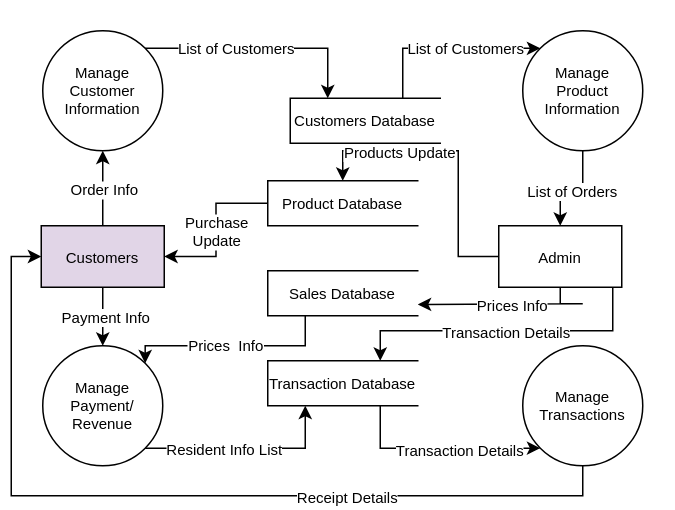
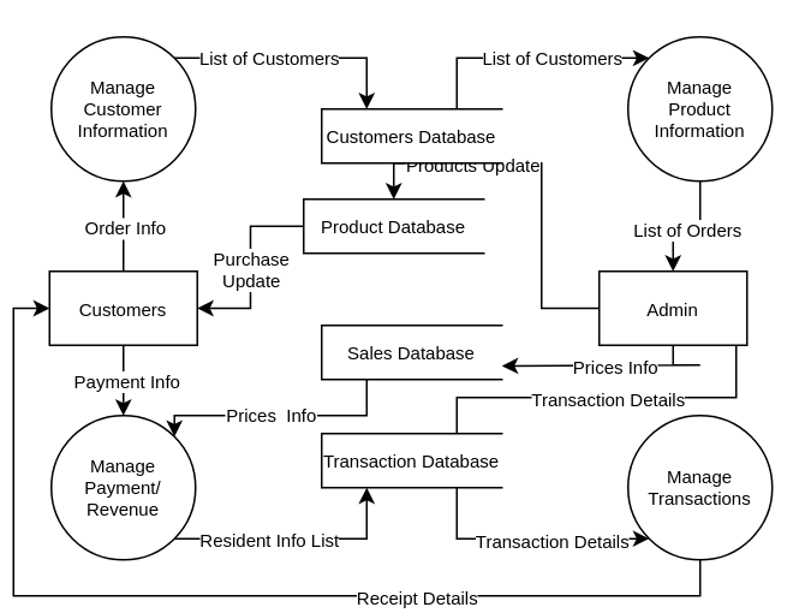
- <mxCell id="25" value="Customers Database" style="html=1;dashed=0;whiteSpace=wrap;shape=partialRectangle;right=0;fontSize=10;" vertex="1" parent="1"><mxGeometry x="186" y="65" width="100" height="30" as="geometry" /></mxCell>
+ <mxCell id="25" value="Customers Database" style="html=1;dashed=0;whiteSpace=wrap;shape=partialRectangle;right=0;fontSize=10;" vertex="1" parent="1"><mxGeometry x="171" y="60" width="100" height="30" as="geometry" /></mxCell>
- <mxCell id="22" value="Product Database" style="html=1;dashed=0;whiteSpace=wrap;shape=partialRectangle;right=0;fontSize=10;" vertex="1" parent="1"><mxGeometry x="171" y="120" width="100" height="30" as="geometry" /></mxCell>
+ <mxCell id="22" value="Product Database" style="html=1;dashed=0;whiteSpace=wrap;shape=partialRectangle;right=0;fontSize=10;" vertex="1" parent="1"><mxGeometry x="161" y="110" width="100" height="30" as="geometry" /></mxCell>
- <mxCell id="12" value="Customers" style="rounded=0;whiteSpace=wrap;html=1;fontSize=10;fillColor=#e1d5e7;" vertex="1" parent="1"><mxGeometry x="20" y="150" width="82" height="41" as="geometry" /></mxCell>
+ <mxCell id="12" value="Customers" style="rounded=0;whiteSpace=wrap;html=1;fontSize=10;" vertex="1" parent="1"><mxGeometry x="20" y="150" width="82" height="41" as="geometry" /></mxCell>
- <mxCell id="17" style="edgeStyle=orthogonalEdgeStyle;rounded=0;orthogonalLoop=1;jettySize=auto;html=1;exitX=0.75;exitY=1;exitDx=0;exitDy=0;entryX=0.75;entryY=0;entryDx=0;entryDy=0;fontSize=10;" edge="1" parent="1" source="19" target="31"><mxGeometry relative="1" as="geometry"><Array as="points"><mxPoint x="401" y="220" /><mxPoint x="246" y="220" /></Array></mxGeometry></mxCell>
+ <mxCell id="17" style="edgeStyle=orthogonalEdgeStyle;rounded=0;orthogonalLoop=1;jettySize=auto;html=1;exitX=0.75;exitY=1;exitDx=0;exitDy=0;entryX=0.75;entryY=0;entryDx=0;entryDy=0;fontSize=10;endArrow=none;" edge="1" parent="1" source="19" target="31"><mxGeometry relative="1" as="geometry"><Array as="points"><mxPoint x="401" y="220" /><mxPoint x="246" y="220" /></Array></mxGeometry></mxCell>
